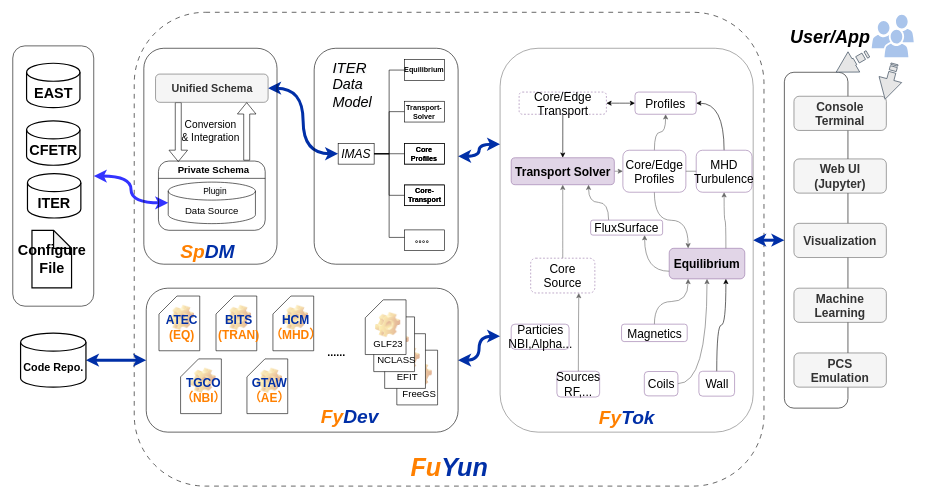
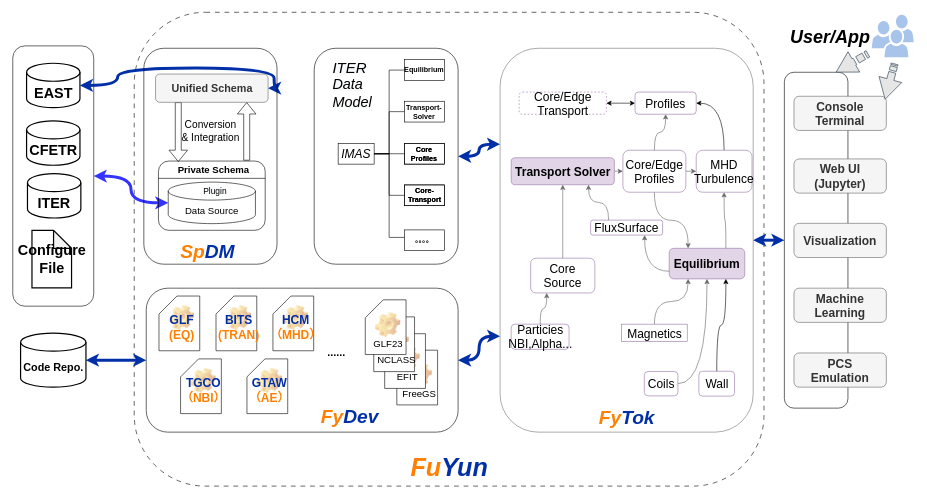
- <mxCell id="14" style="edgeStyle=orthogonalEdgeStyle;curved=1;html=1;exitX=1;exitY=0.5;exitDx=0;exitDy=0;entryX=0;entryY=0.5;entryDx=0;entryDy=0;strokeWidth=5;fontSize=18;fontColor=#FF8000;fillColor=#647687;strokeColor=#002FA7;startArrow=classic;startFill=1;" parent="1" source="112" target="31" edge="1"><mxGeometry relative="1" as="geometry" /></mxCell>
+ <mxCell id="14" style="edgeStyle=orthogonalEdgeStyle;curved=1;html=1;exitX=1;exitY=0.5;exitDx=0;exitDy=0;strokeWidth=5;fontSize=18;fontColor=#FF8000;fillColor=#647687;strokeColor=#002FA7;startArrow=classic;startFill=1;" parent="1" source="112" target="11" edge="1"><mxGeometry relative="1" as="geometry" /></mxCell>
- <mxCell id="50" style="edgeStyle=orthogonalEdgeStyle;curved=1;rounded=0;orthogonalLoop=1;jettySize=auto;html=1;entryX=0.5;entryY=0;entryDx=0;entryDy=0;fillColor=#f5f5f5;strokeColor=#000000;fontSize=20;fontStyle=1;" parent="35" source="51" target="44" edge="1"><mxGeometry relative="1" as="geometry" /></mxCell>
- <mxCell id="55" style="rounded=0;orthogonalLoop=1;jettySize=auto;html=1;entryX=0;entryY=0.5;entryDx=0;entryDy=0;fillColor=#f5f5f5;strokeColor=#666666;fontSize=20;fontStyle=1;exitX=1;exitY=0.5;exitDx=0;exitDy=0;endArrow=none;" parent="35" source="42" target="53" edge="1"><mxGeometry relative="1" as="geometry" /></mxCell>
+ <mxCell id="55" style="rounded=0;orthogonalLoop=1;jettySize=auto;html=1;entryX=0;entryY=0.5;entryDx=0;entryDy=0;fillColor=#f5f5f5;strokeColor=#666666;fontSize=20;fontStyle=1;exitX=1;exitY=0.5;exitDx=0;exitDy=0;" parent="35" source="42" target="53" edge="1"><mxGeometry relative="1" as="geometry" /></mxCell>
- <mxCell id="61" value="&lt;font style=&quot;font-size: 20px;&quot;&gt;Core Source&lt;br style=&quot;font-size: 20px;&quot;&gt;&lt;/font&gt;" style="rounded=1;whiteSpace=wrap;html=1;shadow=0;fontFamily=Helvetica;fontSize=20;fontColor=default;align=center;strokeColor=#9673a6;fillColor=none;dashed=1;" parent="35" vertex="1"><mxGeometry x="51" y="350" width="107" height="58" as="geometry" /></mxCell>
+ <mxCell id="61" value="&lt;font style=&quot;font-size: 20px;&quot;&gt;Core Source&lt;br style=&quot;font-size: 20px;&quot;&gt;&lt;/font&gt;" style="rounded=1;whiteSpace=wrap;html=1;shadow=0;fontFamily=Helvetica;fontSize=20;fontColor=default;align=center;strokeColor=#9673a6;fillColor=none;" parent="35" vertex="1"><mxGeometry x="51" y="350" width="107" height="58" as="geometry" /></mxCell>
+ <mxCell id="62" style="edgeStyle=orthogonalEdgeStyle;curved=1;rounded=0;orthogonalLoop=1;jettySize=auto;html=1;fillColor=#f5f5f5;strokeColor=#666666;fontSize=20;fontStyle=1;entryX=0.25;entryY=1;entryDx=0;entryDy=0;" parent="35" source="56" target="61" edge="1"><mxGeometry relative="1" as="geometry" /></mxCell>
- <mxCell id="87" value="&lt;font style=&quot;font-size: 20px;&quot;&gt;&lt;font style=&quot;font-size: 20px;&quot; color=&quot;#002fa7&quot;&gt;ATEC&lt;br&gt;&lt;/font&gt;&lt;font style=&quot;font-size: 20px;&quot; color=&quot;#ff8000&quot;&gt;(EQ)&lt;/font&gt;&lt;br&gt;&lt;/font&gt;" style="label;whiteSpace=wrap;html=1;align=center;verticalAlign=bottom;spacingLeft=0;spacingBottom=4;imageAlign=center;imageVerticalAlign=top;image=img/clipart/Gear_128x128.png;rounded=0;dashed=1;labelBackgroundColor=none;gradientColor=#ffffff;fontColor=none;fillColor=none;strokeColor=none;opacity=50;" parent="85" vertex="1"><mxGeometry x="9.347" y="8.212" width="56.929" height="74.819" as="geometry" /></mxCell>
+ <mxCell id="87" value="&lt;font style=&quot;font-size: 20px;&quot;&gt;&lt;font style=&quot;font-size: 20px;&quot; color=&quot;#002fa7&quot;&gt;GLF&lt;br&gt;&lt;/font&gt;&lt;font style=&quot;font-size: 20px;&quot; color=&quot;#ff8000&quot;&gt;(EQ)&lt;/font&gt;&lt;br&gt;&lt;/font&gt;" style="label;whiteSpace=wrap;html=1;align=center;verticalAlign=bottom;spacingLeft=0;spacingBottom=4;imageAlign=center;imageVerticalAlign=top;image=img/clipart/Gear_128x128.png;rounded=0;dashed=1;labelBackgroundColor=none;gradientColor=#ffffff;fontColor=none;fillColor=none;strokeColor=none;opacity=50;" parent="85" vertex="1"><mxGeometry x="9.347" y="8.212" width="56.929" height="74.819" as="geometry" /></mxCell>
- <mxCell id="63" style="edgeStyle=orthogonalEdgeStyle;curved=1;rounded=0;orthogonalLoop=1;jettySize=auto;html=1;entryX=0.75;entryY=1;entryDx=0;entryDy=0;fillColor=#f5f5f5;strokeColor=#666666;fontSize=20;fontStyle=1" parent="35" source="57" target="61" edge="1"><mxGeometry relative="1" as="geometry" /></mxCell>
- <mxCell id="66" value="&lt;font style=&quot;font-size: 20px;&quot;&gt;Magnetics&lt;/font&gt;" style="rounded=1;whiteSpace=wrap;html=1;shadow=0;fontFamily=Helvetica;fontSize=20;fontColor=default;align=center;strokeColor=#9673a6;fillColor=none;" parent="35" vertex="1"><mxGeometry x="202.5" y="460" width="109.5" height="29" as="geometry" /></mxCell>
+ <mxCell id="66" value="&lt;font style=&quot;font-size: 20px;&quot;&gt;Magnetics&lt;/font&gt;" style="whiteSpace=wrap;html=1;shadow=0;fontFamily=Helvetica;fontSize=20;fontColor=default;align=center;strokeColor=#9673a6;fillColor=none;rounded=0;" parent="35" vertex="1"><mxGeometry x="202.5" y="460" width="109.5" height="29" as="geometry" /></mxCell>
- <mxCell id="57" value="&lt;font style=&quot;font-size: 20px;&quot;&gt;Sources&lt;br&gt;RF,...&lt;br&gt;&lt;/font&gt;" style="rounded=1;whiteSpace=wrap;html=1;shadow=0;fontFamily=Helvetica;fontSize=20;fontColor=default;align=center;strokeColor=#9673a6;fillColor=none;" parent="35" vertex="1"><mxGeometry x="94.75" y="538.5" width="71.25" height="43" as="geometry" /></mxCell>
